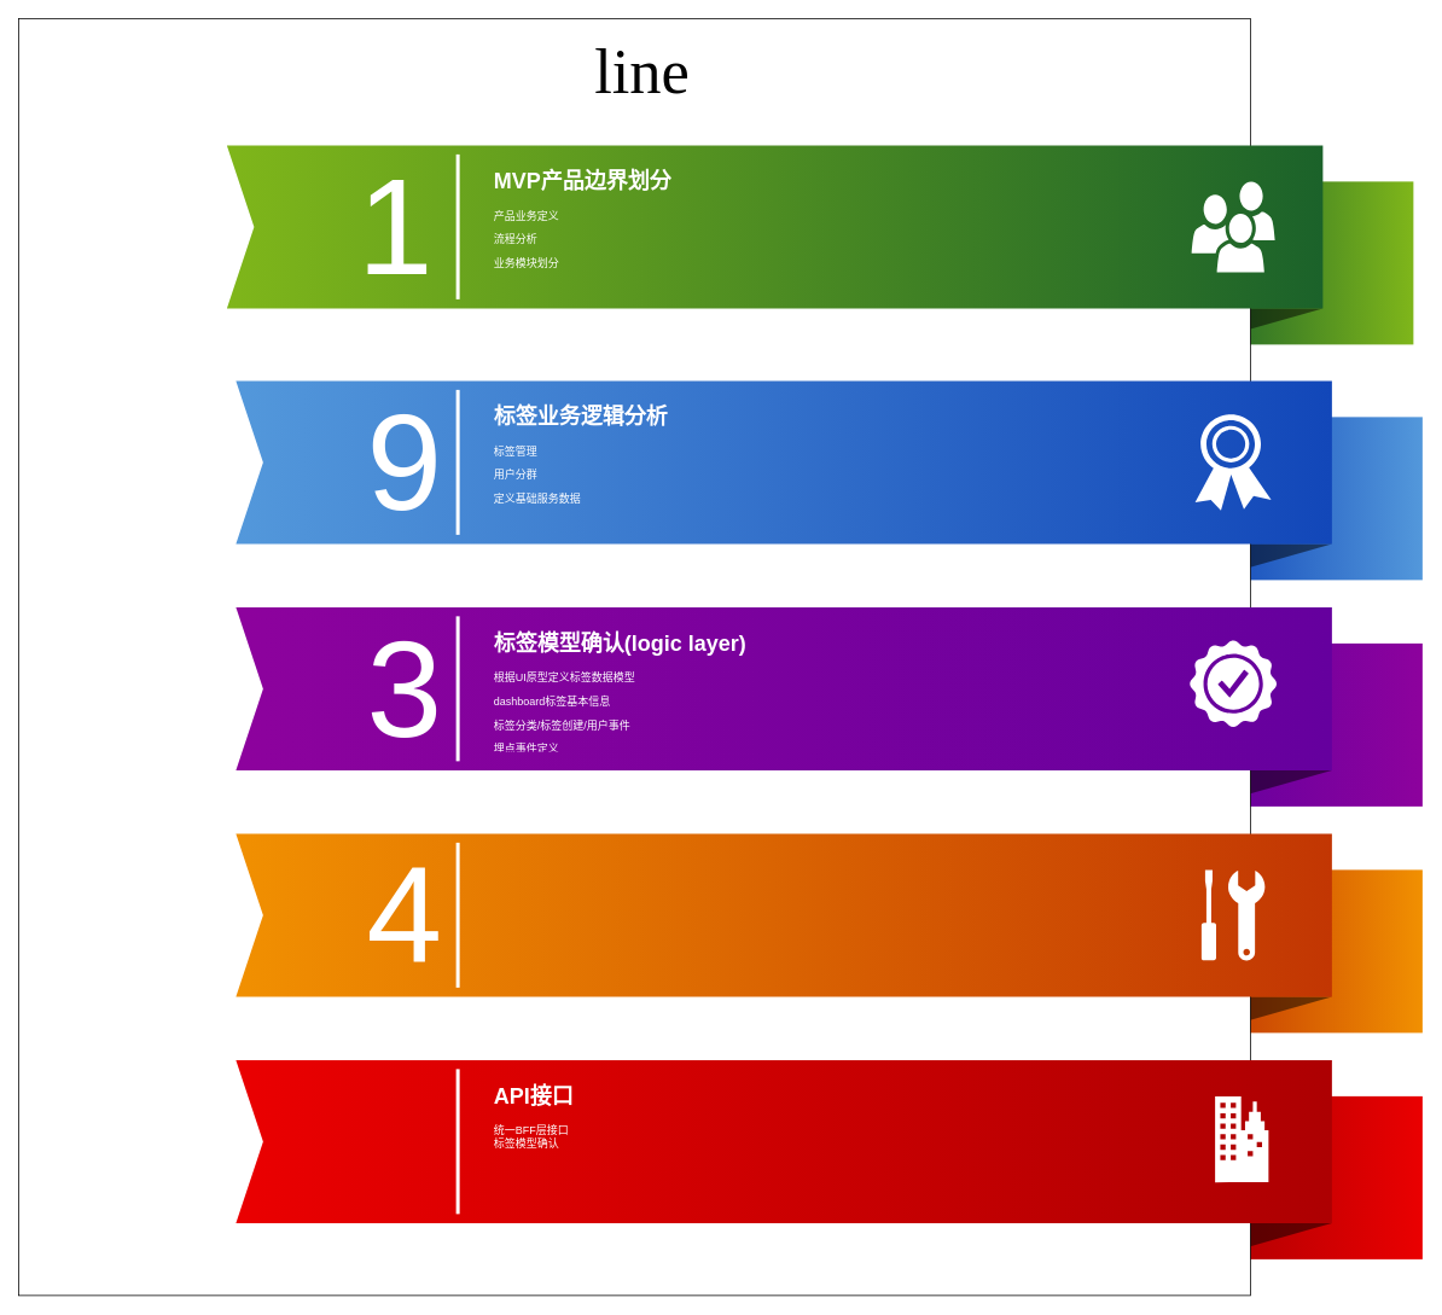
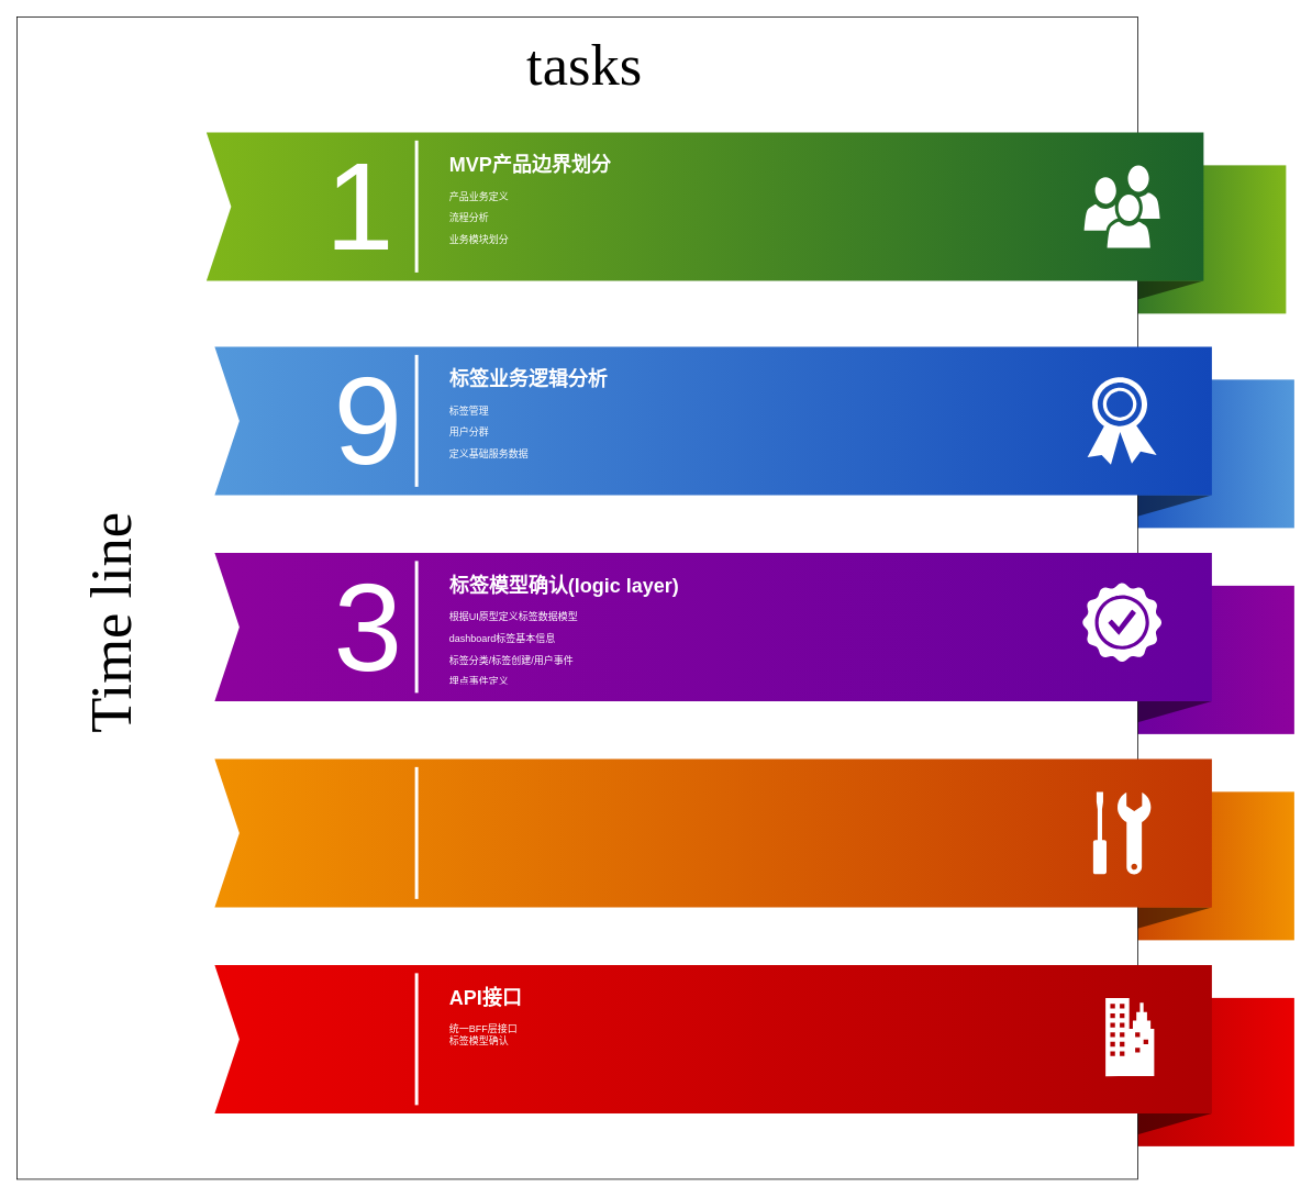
- <mxCell id="12" value="&amp;nbsp;line" style="whiteSpace=wrap;html=1;rounded=0;shadow=0;dashed=0;strokeWidth=1;fontFamily=Verdana;fontSize=70;verticalAlign=top;spacingTop=10;" parent="1" vertex="1"><mxGeometry x="20" y="20" width="1360" height="1410" as="geometry" /></mxCell>
+ <mxCell id="12" value="&amp;nbsp;tasks" style="whiteSpace=wrap;html=1;rounded=0;shadow=0;dashed=0;strokeWidth=1;fontFamily=Verdana;fontSize=70;verticalAlign=top;spacingTop=10;" parent="1" vertex="1"><mxGeometry x="20" y="20" width="1360" height="1410" as="geometry" /></mxCell>
+ <mxCell id="18" value="Time line" style="text;html=1;strokeColor=none;fillColor=none;align=center;verticalAlign=middle;whiteSpace=wrap;rounded=0;shadow=0;dashed=0;fontFamily=Verdana;fontSize=70;horizontal=0;" parent="1" vertex="1"><mxGeometry x="70" y="160" width="130" height="1190" as="geometry" /></mxCell>
- <mxCell id="22" value="4" style="text;html=1;strokeColor=none;fillColor=none;align=right;verticalAlign=middle;whiteSpace=wrap;rounded=0;shadow=0;dashed=0;fontFamily=Helvetica;fontSize=150;fontColor=#FFFFFF;" parent="1" vertex="1"><mxGeometry x="290" y="920" width="200" height="180" as="geometry" /></mxCell>
